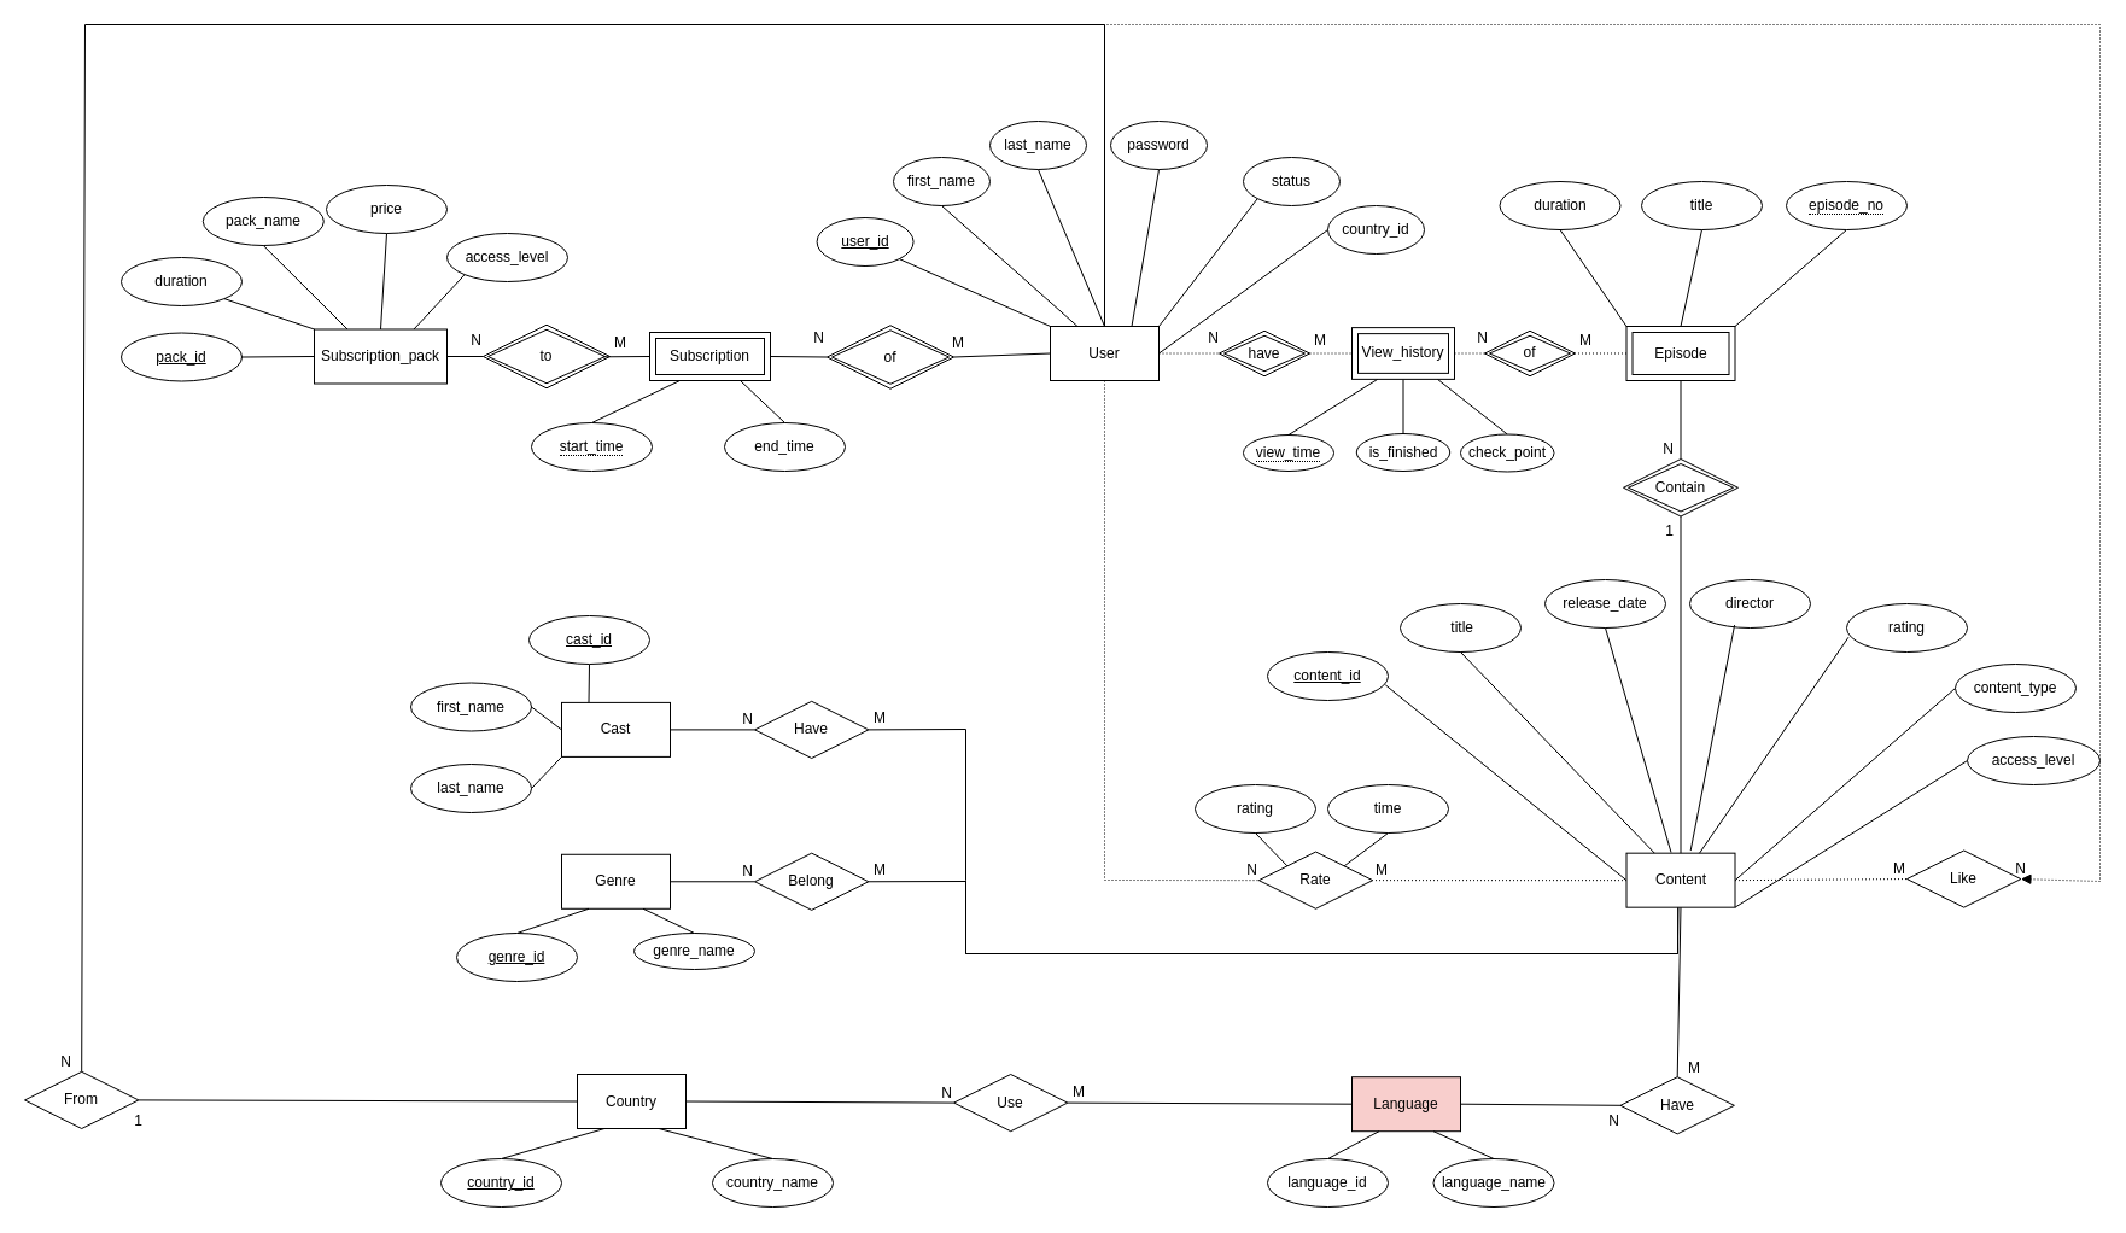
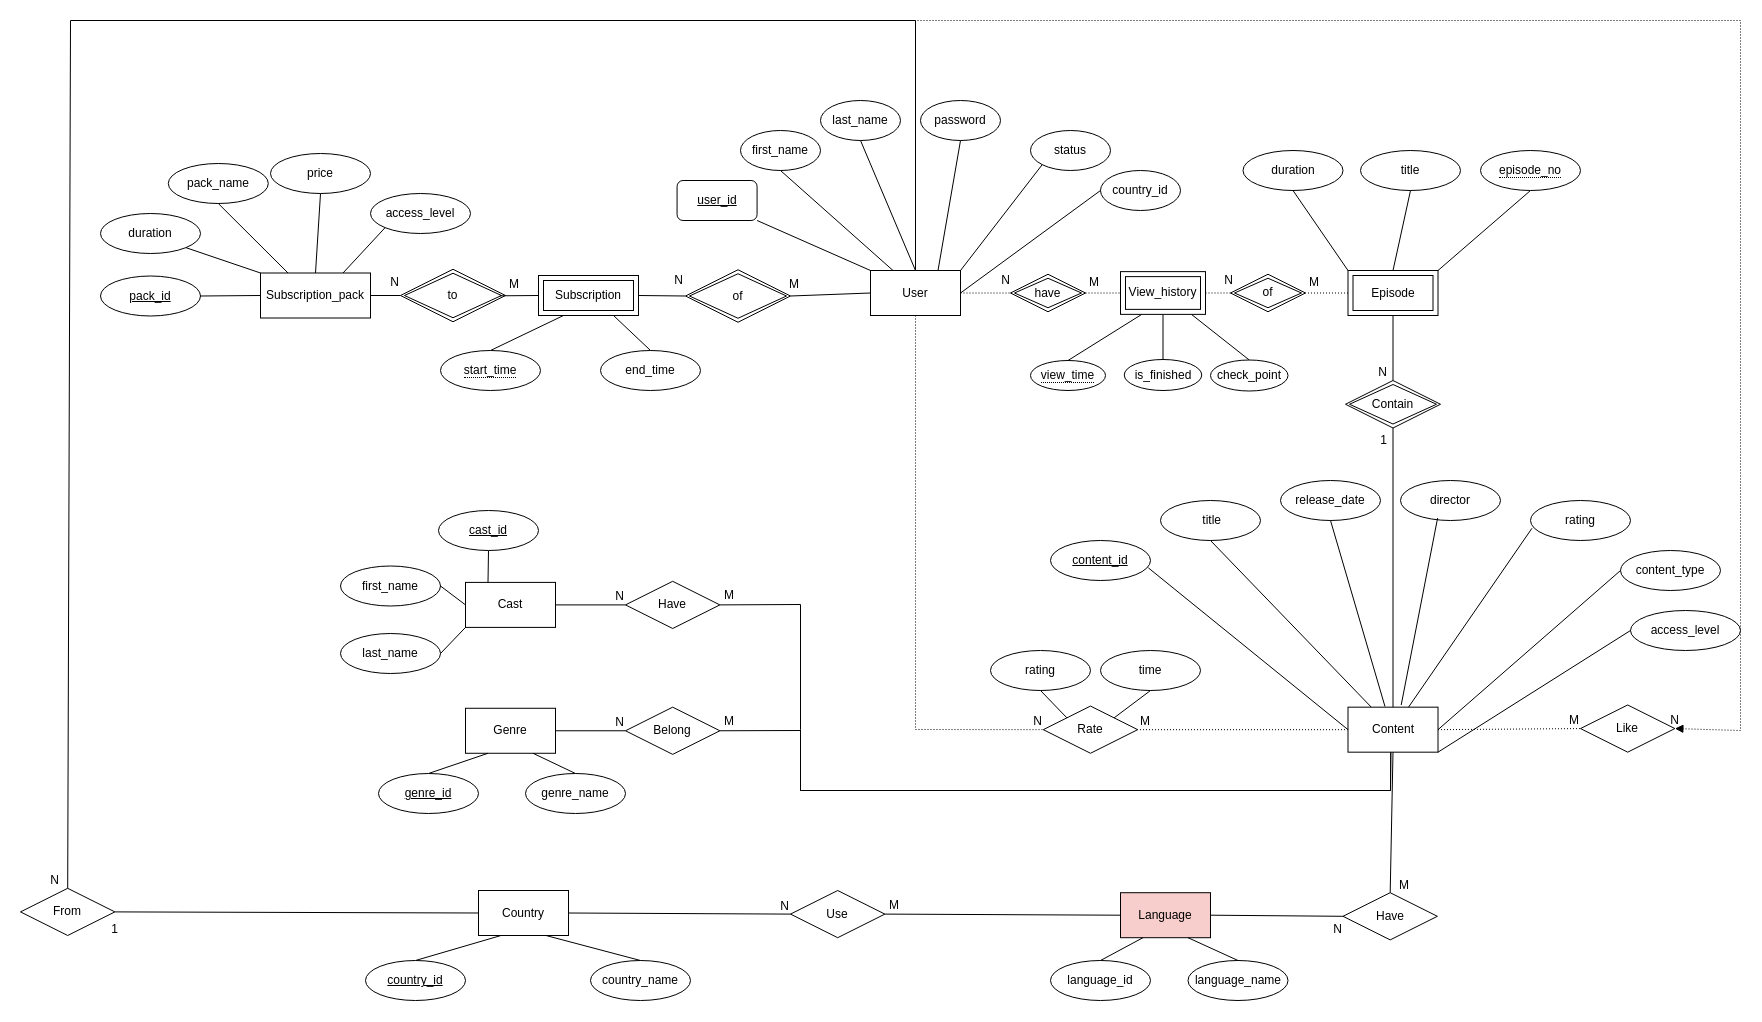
- <mxCell id="2" value="user_id" style="ellipse;whiteSpace=wrap;html=1;align=center;fontStyle=4;" parent="1" vertex="1"><mxGeometry x="676.57" y="180" width="80" height="40" as="geometry" /></mxCell>
+ <mxCell id="2" value="user_id" style="whiteSpace=wrap;html=1;align=center;fontStyle=4;rounded=1;" parent="1" vertex="1"><mxGeometry x="676.57" y="180" width="80" height="40" as="geometry" /></mxCell>
- <mxCell id="45" value="genre_name" style="ellipse;whiteSpace=wrap;html=1;align=center;" parent="1" vertex="1"><mxGeometry x="525" y="773" width="100" height="30" as="geometry" /></mxCell>
+ <mxCell id="45" value="genre_name" style="ellipse;whiteSpace=wrap;html=1;align=center;" parent="1" vertex="1"><mxGeometry x="525" y="773" width="100" height="40" as="geometry" /></mxCell>
